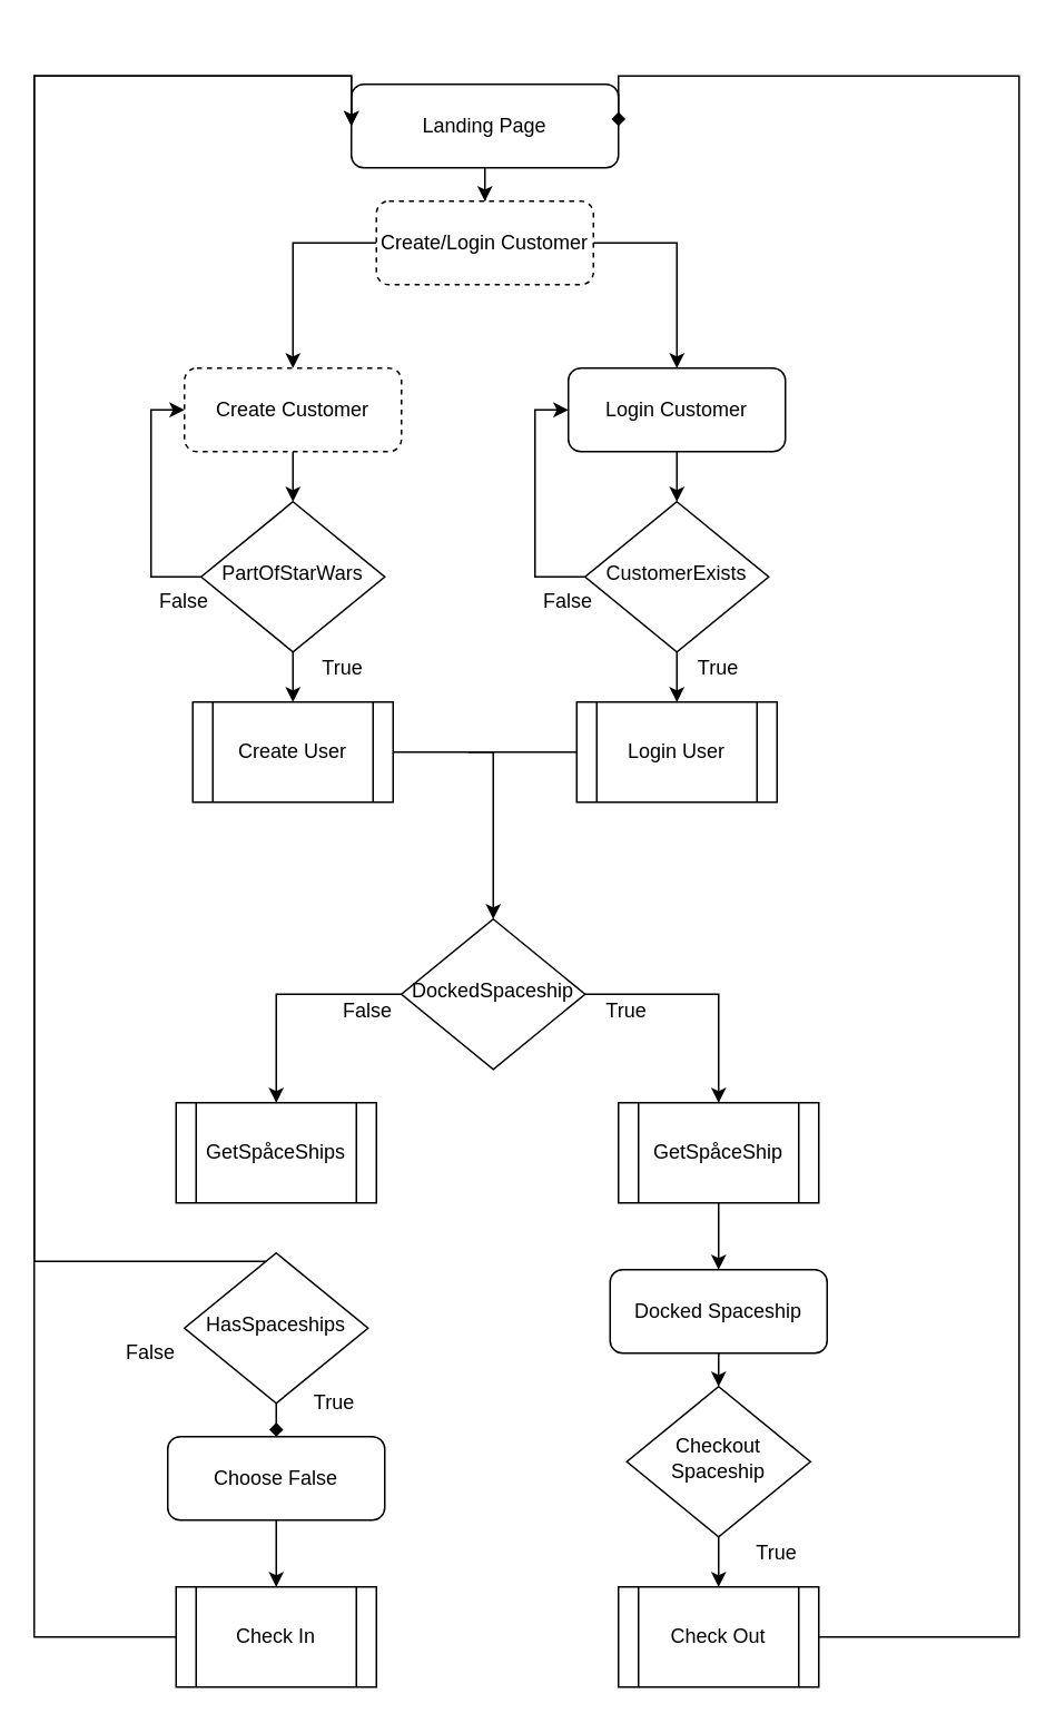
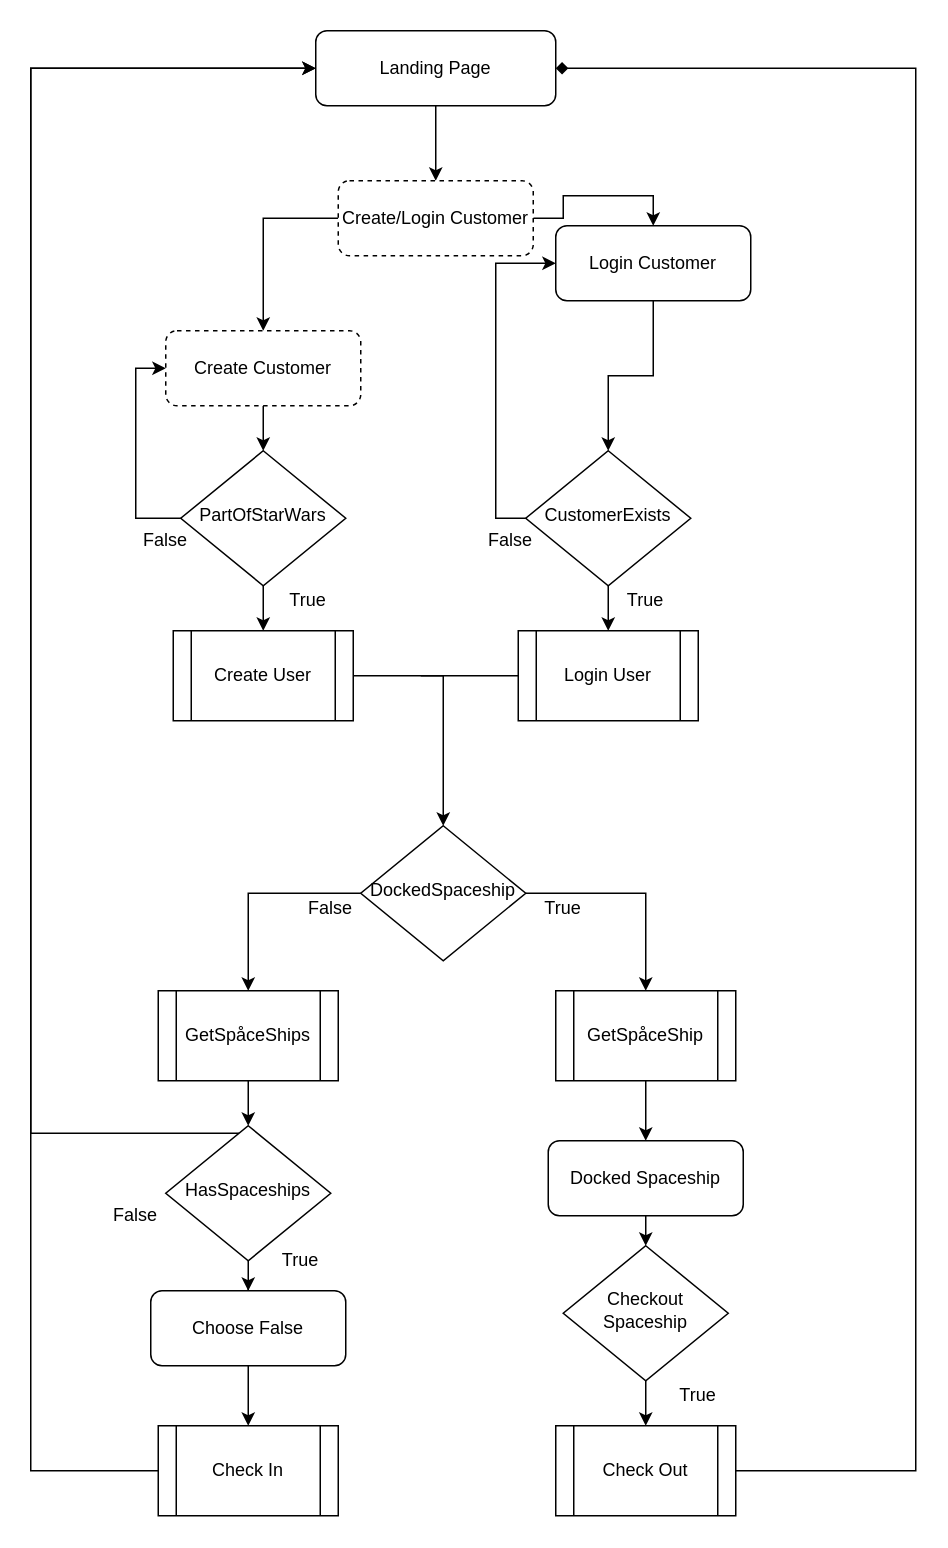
- <mxCell id="3" value="Landing Page" style="rounded=1;whiteSpace=wrap;html=1;fontSize=12;glass=0;strokeWidth=1;shadow=0;" parent="1" vertex="1"><mxGeometry x="210" y="50" width="160" height="50" as="geometry" /></mxCell>
+ <mxCell id="3" value="Landing Page" style="rounded=1;whiteSpace=wrap;html=1;fontSize=12;glass=0;strokeWidth=1;shadow=0;" parent="1" vertex="1"><mxGeometry x="210" y="20" width="160" height="50" as="geometry" /></mxCell>
- <mxCell id="10" value="Login Customer" style="rounded=1;whiteSpace=wrap;html=1;fontSize=12;glass=0;strokeWidth=1;shadow=0;" vertex="1" parent="1"><mxGeometry x="340" y="220" width="130" height="50" as="geometry" /></mxCell>
+ <mxCell id="10" value="Login Customer" style="rounded=1;whiteSpace=wrap;html=1;fontSize=12;glass=0;strokeWidth=1;shadow=0;" vertex="1" parent="1"><mxGeometry x="370" y="150" width="130" height="50" as="geometry" /></mxCell>
+ <mxCell id="24" style="edgeStyle=orthogonalEdgeStyle;rounded=0;orthogonalLoop=1;jettySize=auto;html=1;exitX=0.5;exitY=1;exitDx=0;exitDy=0;entryX=0.5;entryY=0;entryDx=0;entryDy=0;" edge="1" parent="1" source="25" target="46"><mxGeometry relative="1" as="geometry" /></mxCell>
- <mxCell id="44" style="edgeStyle=orthogonalEdgeStyle;rounded=0;orthogonalLoop=1;jettySize=auto;html=1;exitX=0.5;exitY=1;exitDx=0;exitDy=0;endArrow=diamond;" edge="1" parent="1" source="46" target="27"><mxGeometry relative="1" as="geometry" /></mxCell>
+ <mxCell id="44" style="edgeStyle=orthogonalEdgeStyle;rounded=0;orthogonalLoop=1;jettySize=auto;html=1;exitX=0.5;exitY=1;exitDx=0;exitDy=0;" edge="1" parent="1" source="46" target="27"><mxGeometry relative="1" as="geometry" /></mxCell>
